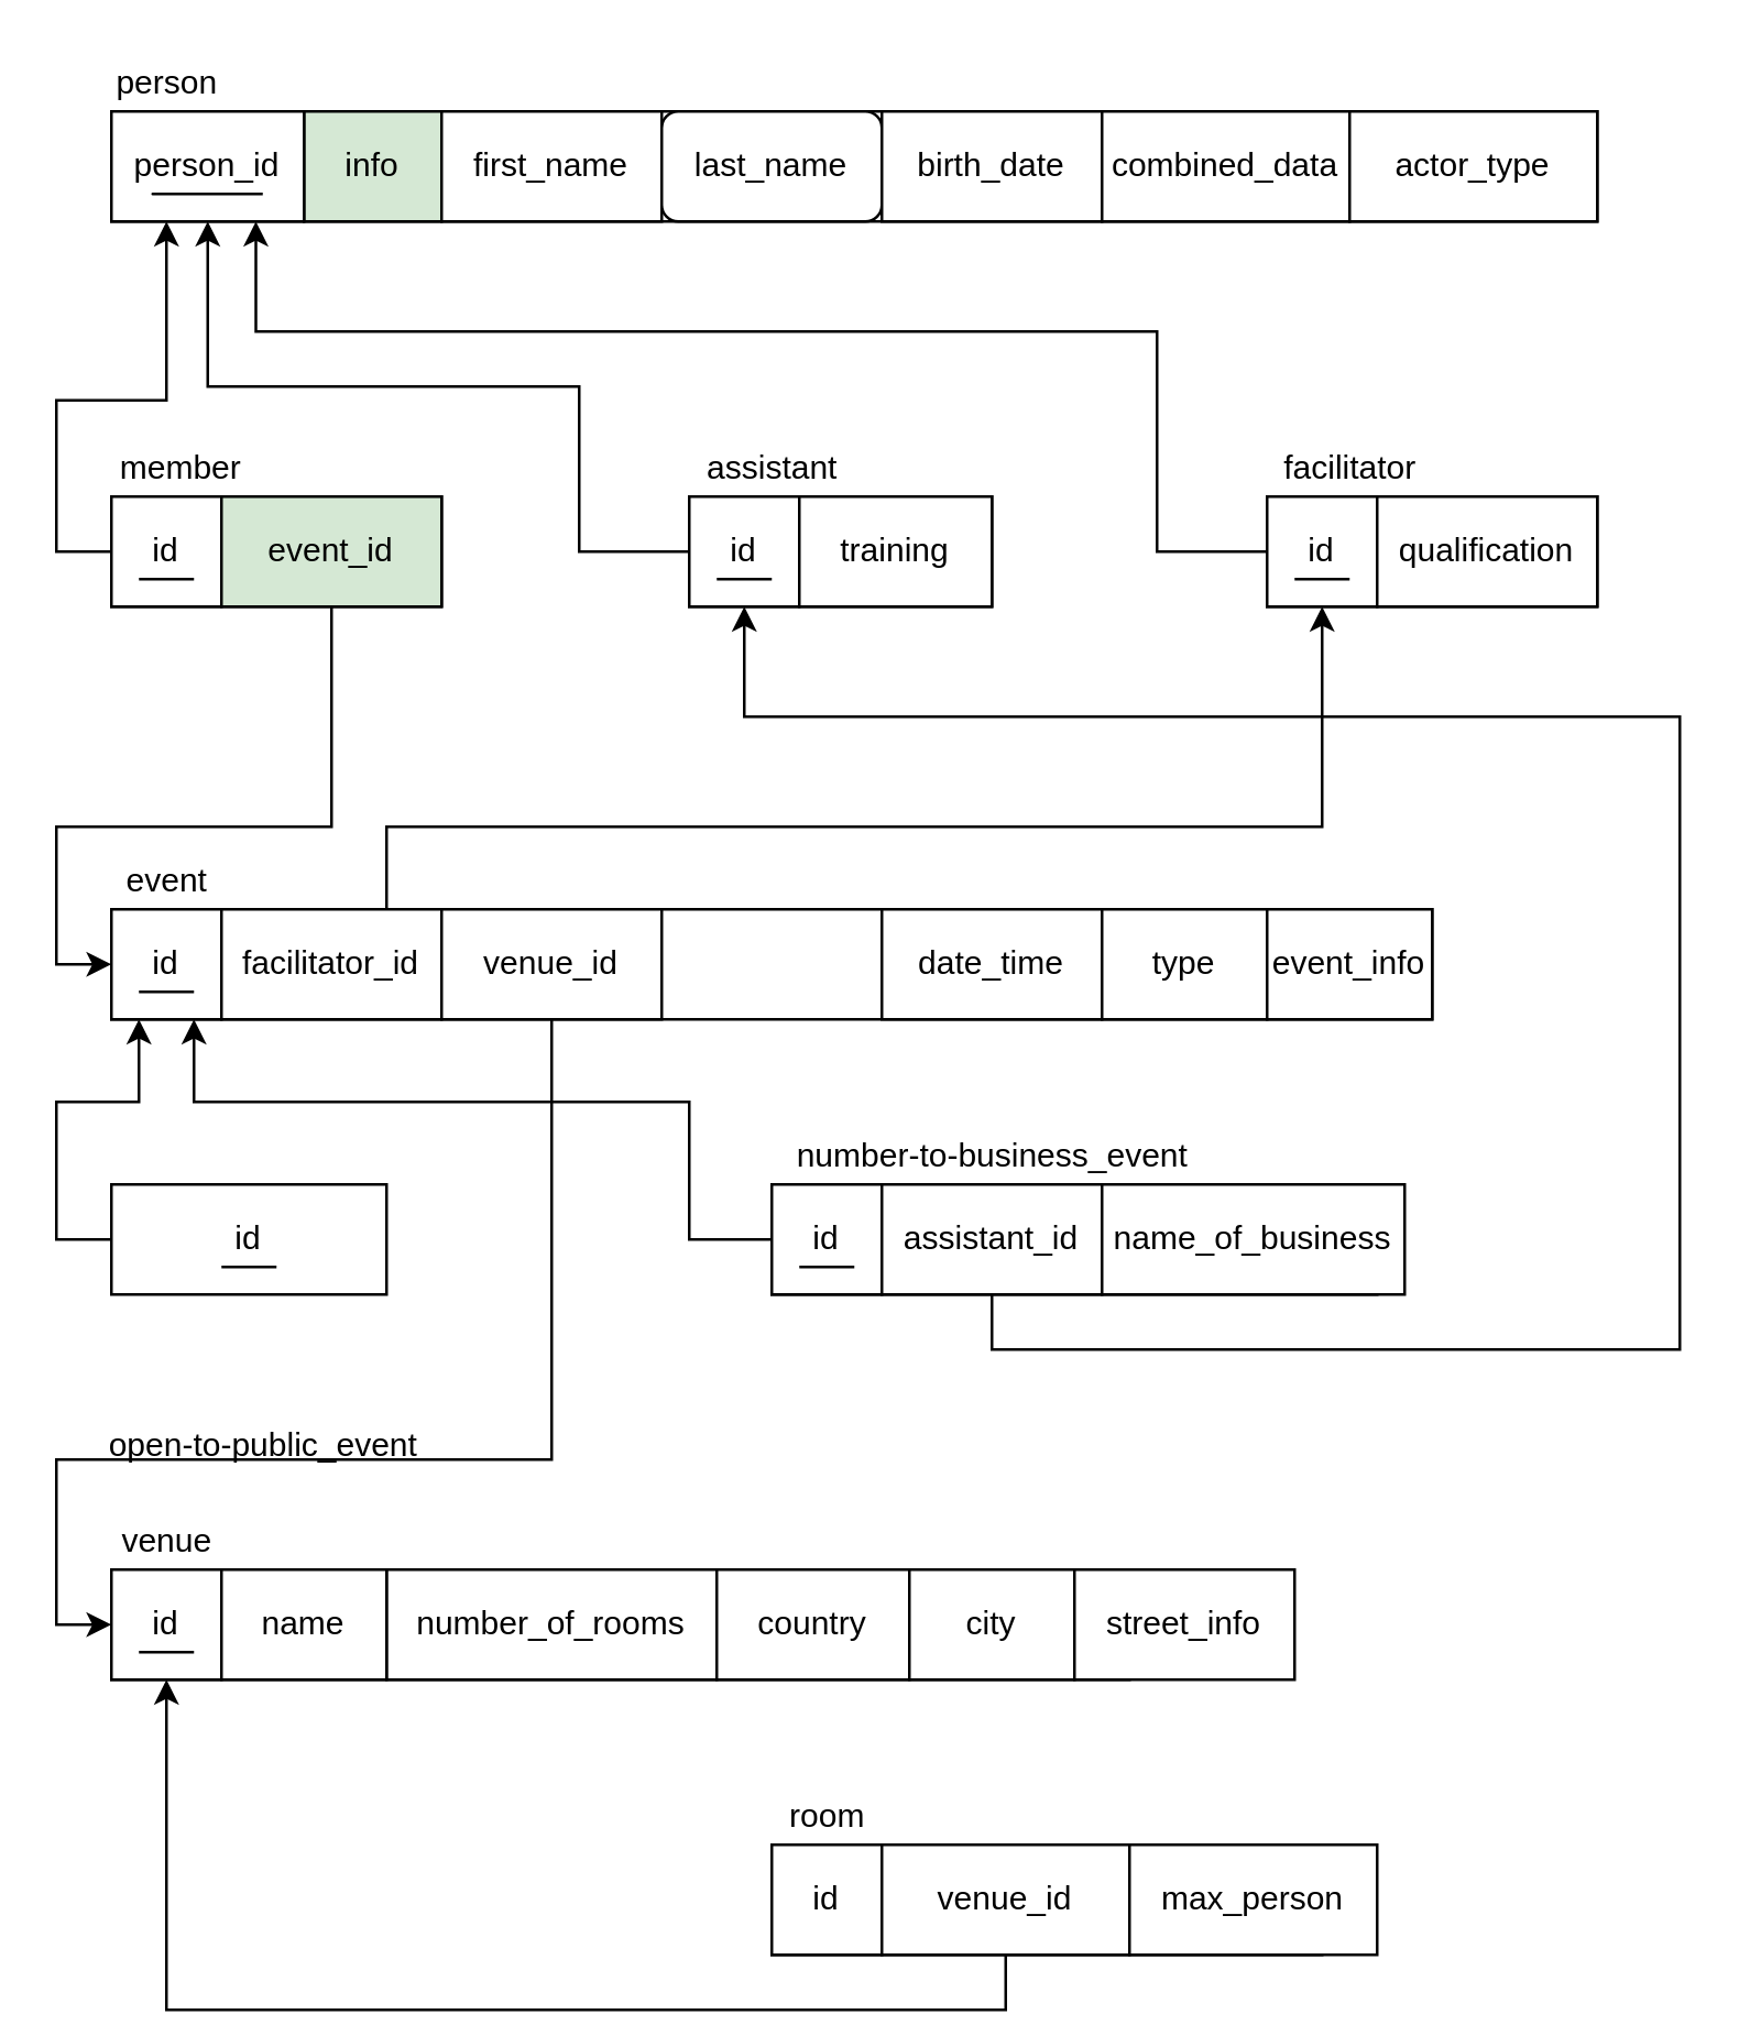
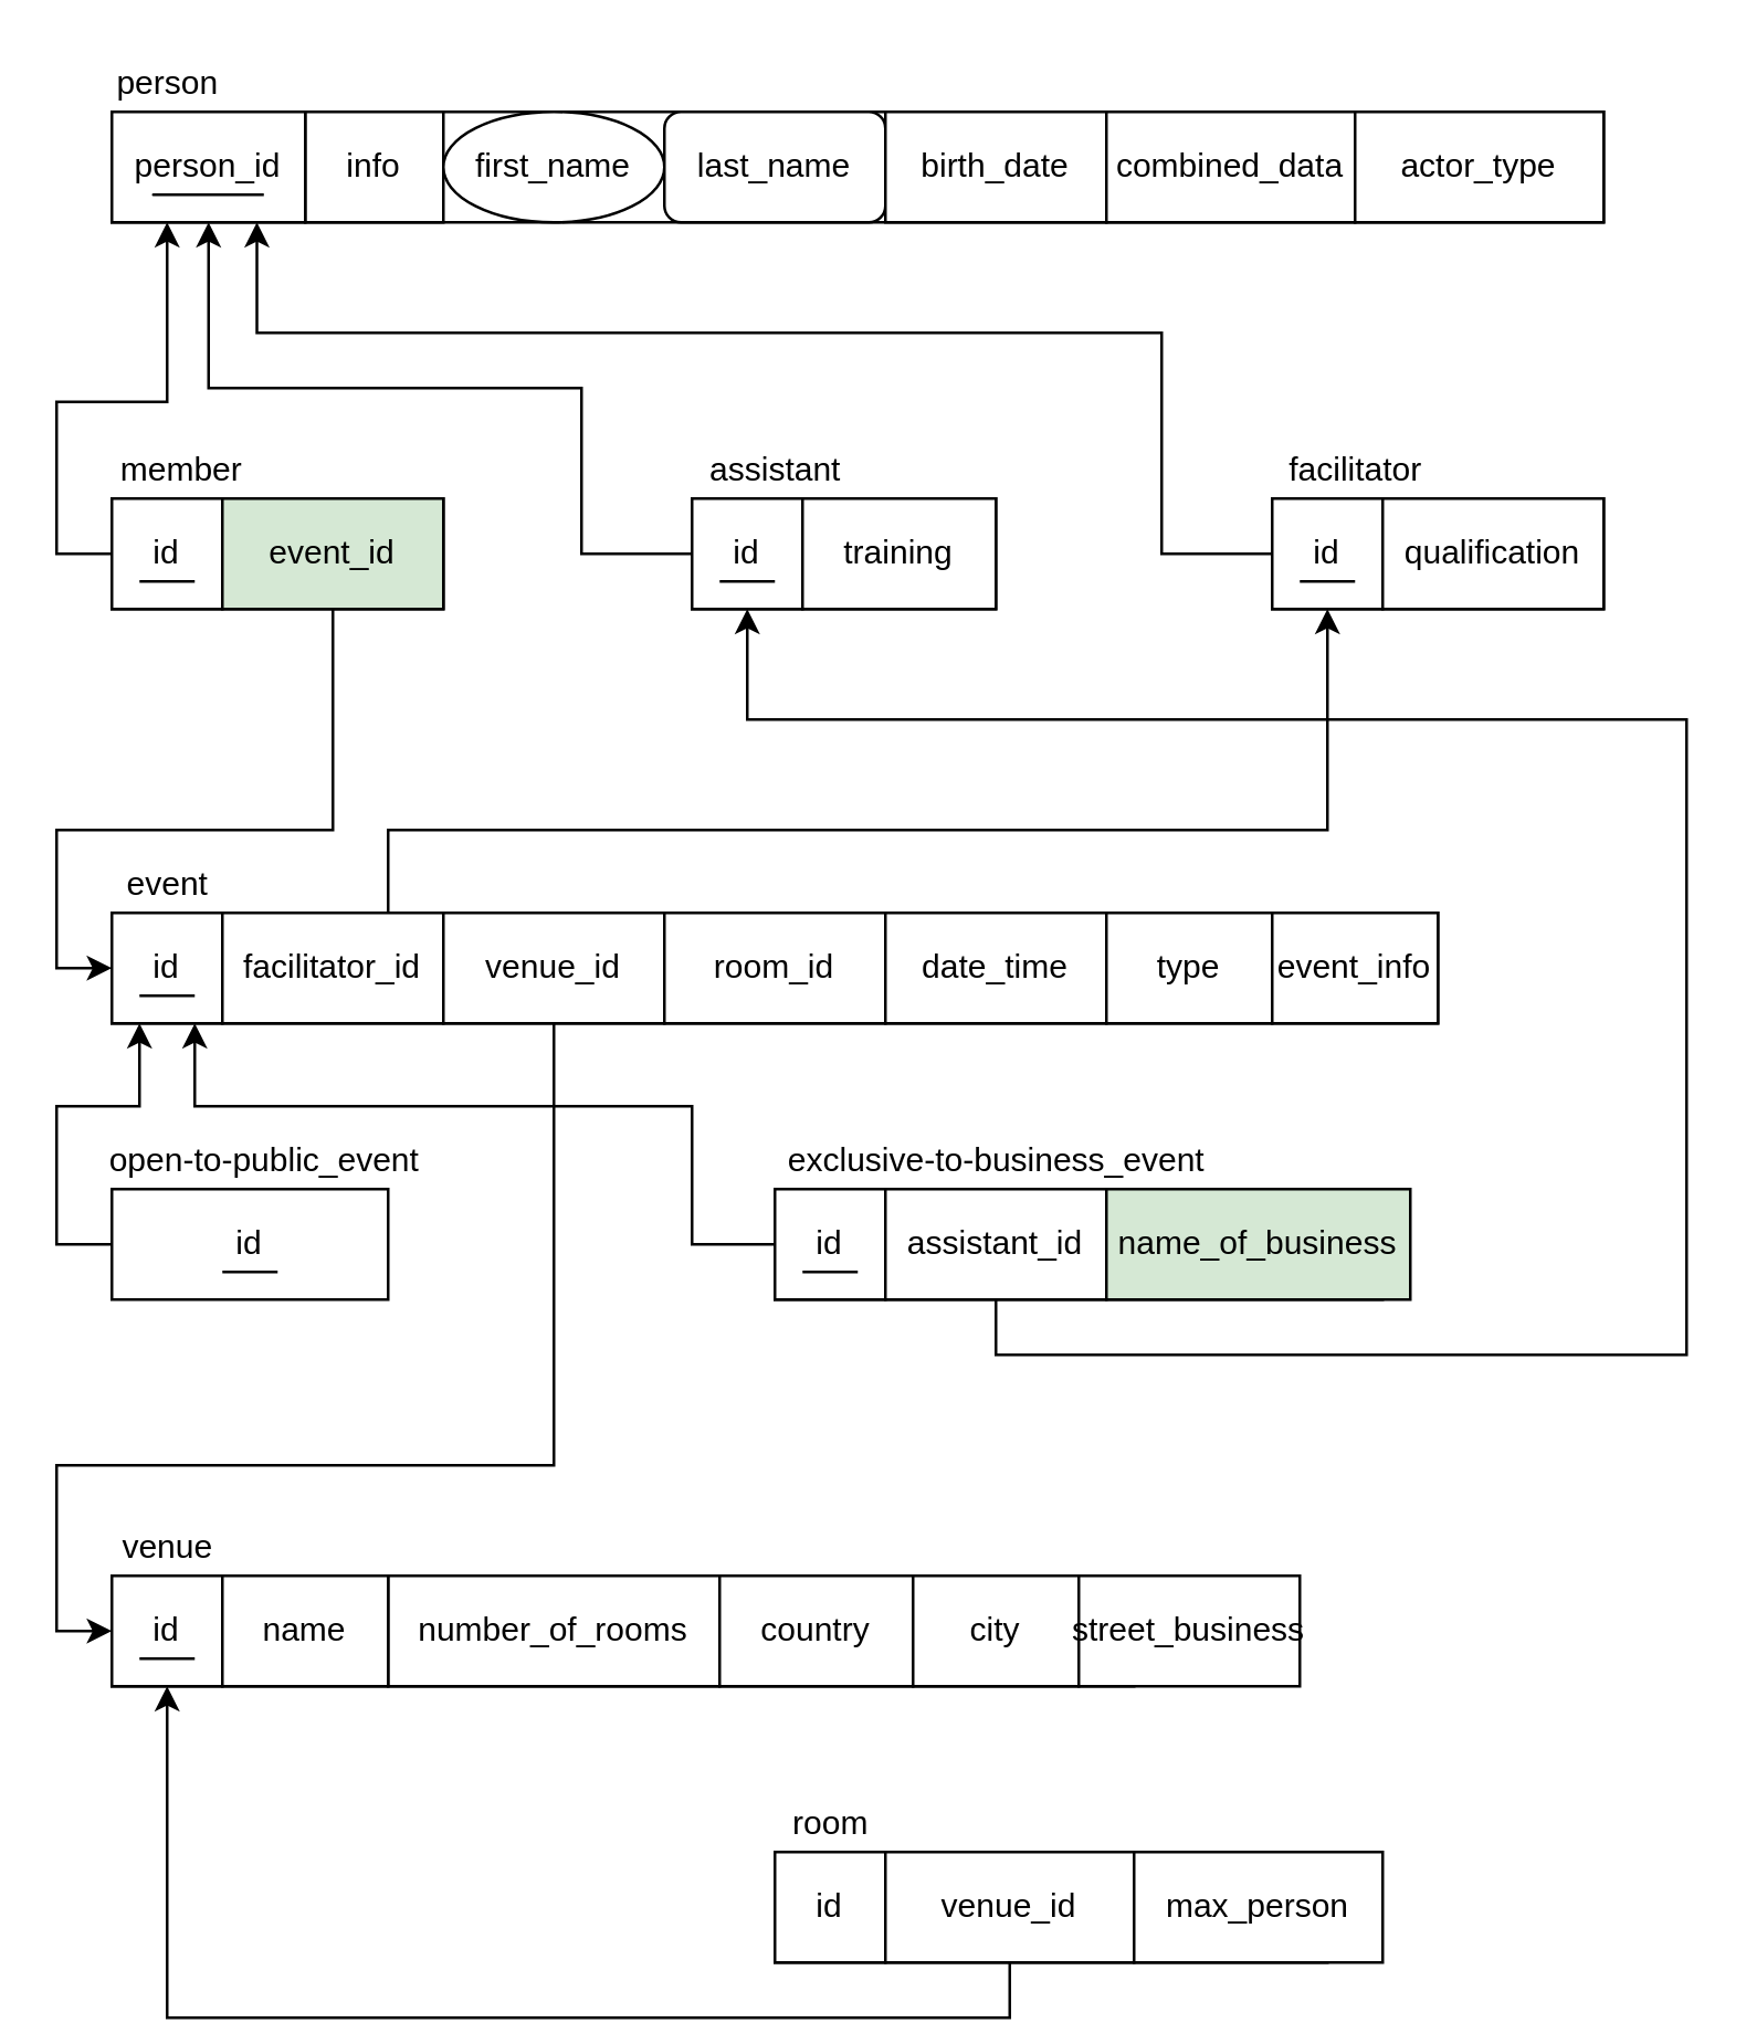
- <mxCell id="37" value="info" style="rounded=0;whiteSpace=wrap;html=1;fillColor=#d5e8d4;" parent="1" vertex="1"><mxGeometry x="110" y="40" width="50" height="40" as="geometry" /></mxCell>
+ <mxCell id="37" value="info" style="rounded=0;whiteSpace=wrap;html=1;" parent="1" vertex="1"><mxGeometry x="110" y="40" width="50" height="40" as="geometry" /></mxCell>
- <mxCell id="38" value="first_name" style="rounded=0;whiteSpace=wrap;html=1;" parent="1" vertex="1"><mxGeometry x="160" y="40" width="80" height="40" as="geometry" /></mxCell>
+ <mxCell id="38" value="first_name" style="ellipse;whiteSpace=wrap;html=1;" parent="1" vertex="1"><mxGeometry x="160" y="40" width="80" height="40" as="geometry" /></mxCell>
+ <mxCell id="50" value="room_id" style="rounded=0;whiteSpace=wrap;html=1;" parent="1" vertex="1"><mxGeometry x="240" y="330" width="80" height="40" as="geometry" /></mxCell>
- <mxCell id="28" value="number-to-business_event" style="text;html=1;align=center;verticalAlign=middle;resizable=0;points=[];autosize=1;" parent="1" vertex="1"><mxGeometry x="280" y="410" width="160" height="20" as="geometry" /></mxCell>
+ <mxCell id="28" value="exclusive-to-business_event" style="text;html=1;align=center;verticalAlign=middle;resizable=0;points=[];autosize=1;" parent="1" vertex="1"><mxGeometry x="280" y="410" width="160" height="20" as="geometry" /></mxCell>
- <mxCell id="31" value="name_of_business" style="rounded=0;whiteSpace=wrap;html=1;" parent="1" vertex="1"><mxGeometry x="400" y="430" width="110" height="40" as="geometry" /></mxCell>
+ <mxCell id="31" value="name_of_business" style="rounded=0;whiteSpace=wrap;html=1;fillColor=#d5e8d4;" parent="1" vertex="1"><mxGeometry x="400" y="430" width="110" height="40" as="geometry" /></mxCell>
- <mxCell id="27" value="open-to-public_event" style="text;html=1;align=center;verticalAlign=middle;resizable=0;points=[];autosize=1;" parent="1" vertex="1"><mxGeometry x="35" y="515" width="120" height="20" as="geometry" /></mxCell>
+ <mxCell id="27" value="open-to-public_event" style="text;html=1;align=center;verticalAlign=middle;resizable=0;points=[];autosize=1;" parent="1" vertex="1"><mxGeometry x="35" y="410" width="120" height="20" as="geometry" /></mxCell>
- <mxCell id="35" value="street_info" style="rounded=0;whiteSpace=wrap;html=1;" parent="1" vertex="1"><mxGeometry x="390" y="570" width="80" height="40" as="geometry" /></mxCell>
+ <mxCell id="35" value="street_business" style="rounded=0;whiteSpace=wrap;html=1;" parent="1" vertex="1"><mxGeometry x="390" y="570" width="80" height="40" as="geometry" /></mxCell>
